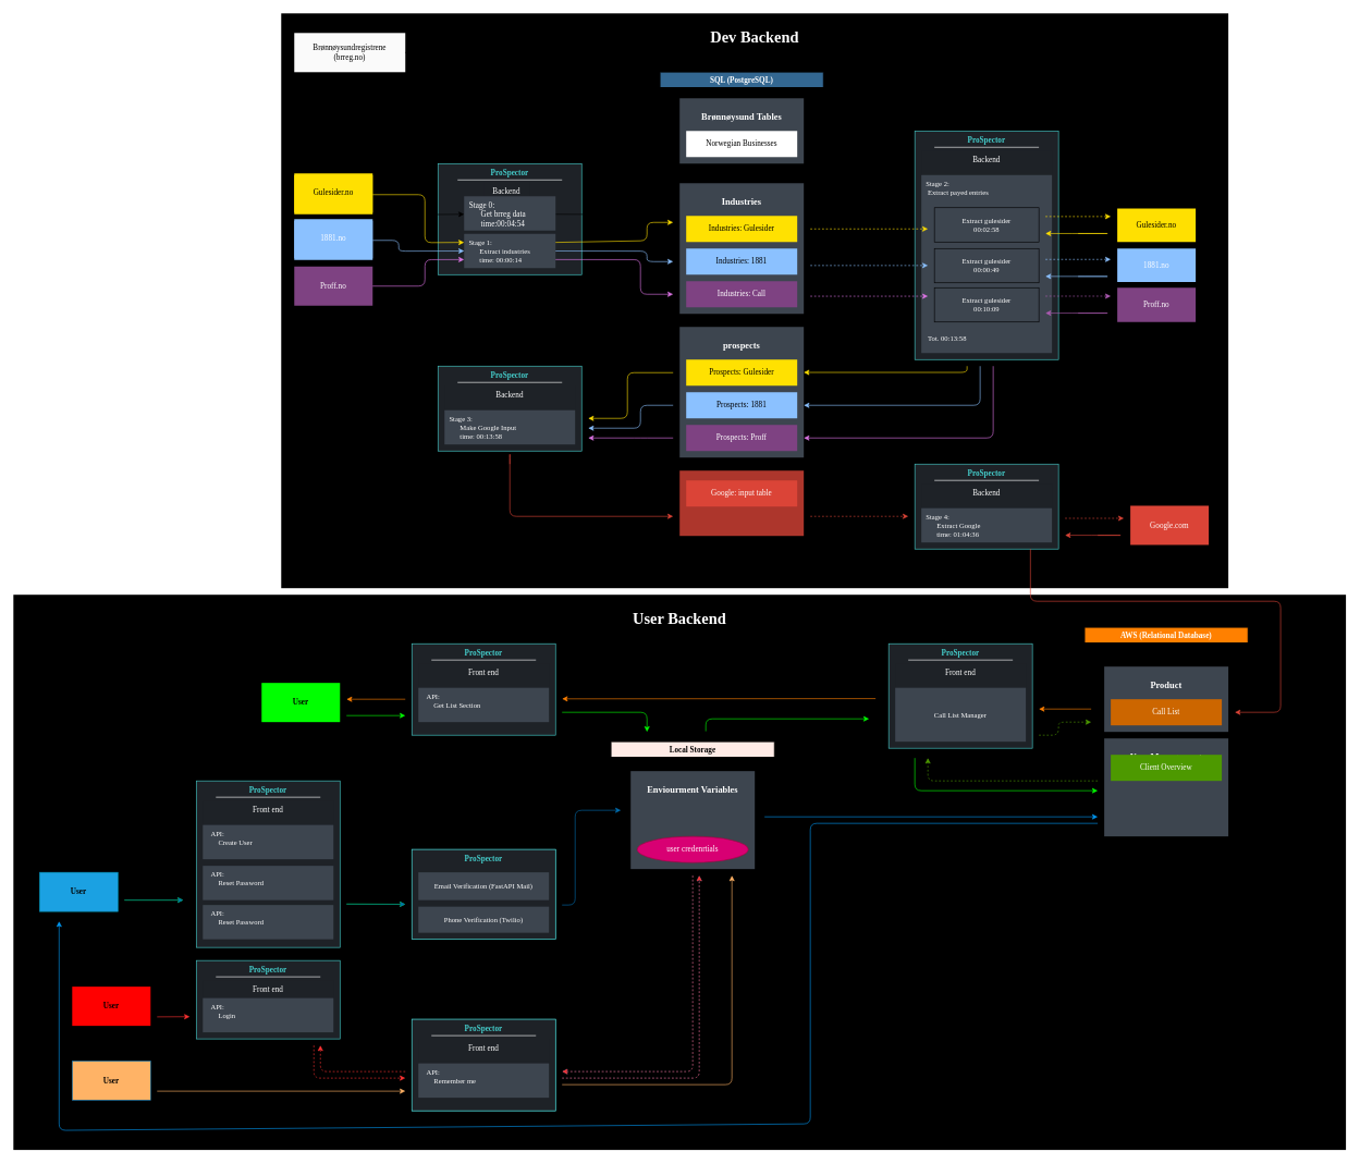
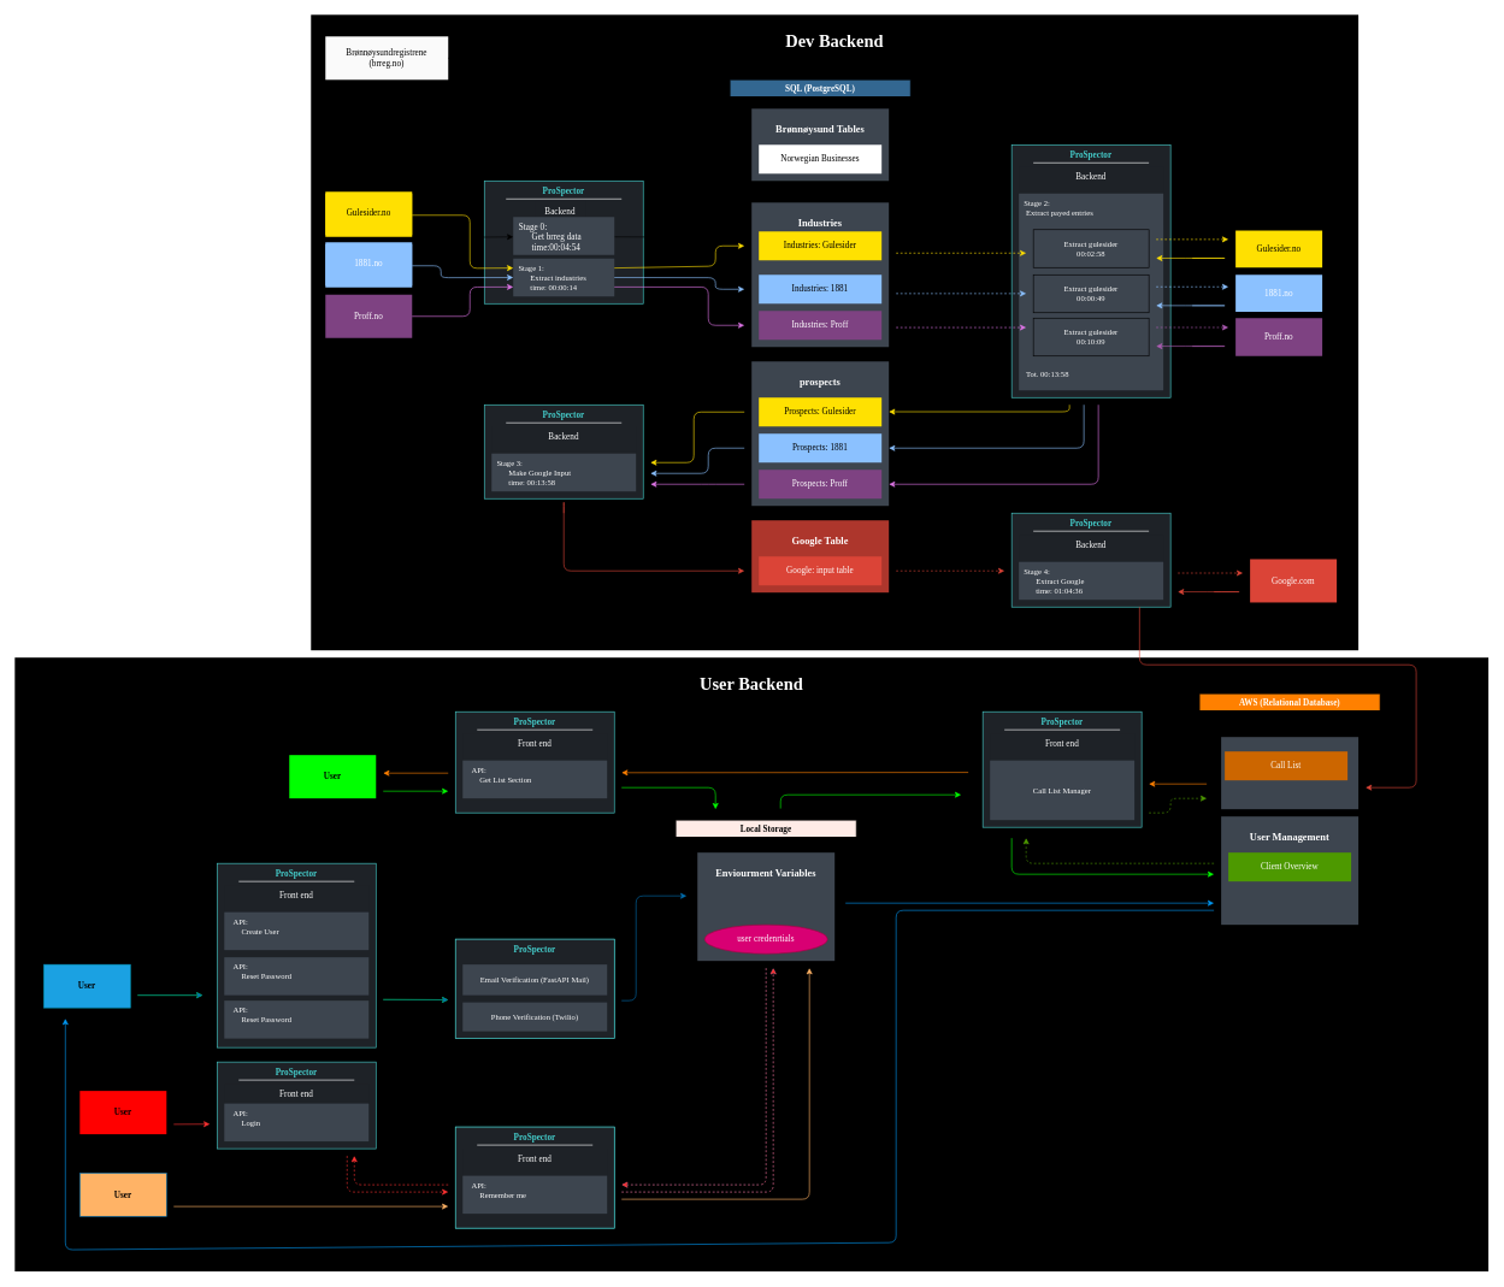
- <mxCell id="14" value="&lt;span style=&quot;font-family: &amp;#34;verdana&amp;#34;&quot;&gt;Industries:&amp;nbsp;&lt;/span&gt;&lt;span style=&quot;font-family: &amp;#34;verdana&amp;#34;&quot;&gt;Gulesider&lt;/span&gt;" style="rounded=0;whiteSpace=wrap;html=1;fillColor=#FFE101;strokeColor=none;shadow=0;fontColor=#000000;horizontal=1;verticalAlign=middle;" vertex="1" parent="10"><mxGeometry x="40" y="220" width="170" height="40" as="geometry" /></mxCell>
+ <mxCell id="14" value="&lt;span style=&quot;font-family: &amp;#34;verdana&amp;#34;&quot;&gt;Industries:&amp;nbsp;&lt;/span&gt;&lt;span style=&quot;font-family: &amp;#34;verdana&amp;#34;&quot;&gt;Gulesider&lt;/span&gt;" style="rounded=0;whiteSpace=wrap;html=1;fillColor=#FFE101;strokeColor=none;shadow=0;fontColor=#000000;horizontal=1;verticalAlign=middle;" vertex="1" parent="10"><mxGeometry x="40" y="210" width="170" height="40" as="geometry" /></mxCell>
- <mxCell id="16" value="&lt;span style=&quot;font-family: &amp;quot;verdana&amp;quot;&quot;&gt;Industries:&amp;nbsp;&lt;/span&gt;&lt;font face=&quot;verdana&quot;&gt;Call&lt;/font&gt;" style="rounded=0;whiteSpace=wrap;html=1;fillColor=#7E4282;strokeColor=none;shadow=0;fontColor=#FFFFFF;horizontal=1;verticalAlign=middle;gradientColor=none;" vertex="1" parent="10"><mxGeometry x="40" y="320" width="170" height="40" as="geometry" /></mxCell>
+ <mxCell id="16" value="&lt;span style=&quot;font-family: &amp;quot;verdana&amp;quot;&quot;&gt;Industries:&amp;nbsp;&lt;/span&gt;&lt;font face=&quot;verdana&quot;&gt;Proff&lt;/font&gt;" style="rounded=0;whiteSpace=wrap;html=1;fillColor=#7E4282;strokeColor=none;shadow=0;fontColor=#FFFFFF;horizontal=1;verticalAlign=middle;gradientColor=none;" vertex="1" parent="10"><mxGeometry x="40" y="320" width="170" height="40" as="geometry" /></mxCell>
- <mxCell id="22" value="&lt;font face=&quot;verdana&quot;&gt;Google: input table&lt;/font&gt;" style="rounded=0;whiteSpace=wrap;html=1;fillColor=#DB4437;strokeColor=none;shadow=0;fontColor=#FFFFFF;horizontal=1;verticalAlign=middle;" vertex="1" parent="10"><mxGeometry x="40" y="625" width="170" height="40" as="geometry" /></mxCell>
+ <mxCell id="22" value="&lt;font face=&quot;verdana&quot;&gt;Google: input table&lt;/font&gt;" style="rounded=0;whiteSpace=wrap;html=1;fillColor=#DB4437;strokeColor=none;shadow=0;fontColor=#FFFFFF;horizontal=1;verticalAlign=middle;" vertex="1" parent="10"><mxGeometry x="40" y="660" width="170" height="40" as="geometry" /></mxCell>
- <mxCell id="76" value="&lt;h3&gt;&lt;b&gt;&lt;font face=&quot;Verdana&quot; color=&quot;#ffffff&quot;&gt;Product&lt;/font&gt;&lt;/b&gt;&lt;/h3&gt;" style="rounded=0;whiteSpace=wrap;html=1;fillColor=#3D454F;strokeColor=none;shadow=0;fontColor=#ffffff;verticalAlign=top;" vertex="1" parent="75"><mxGeometry x="30" y="60" width="190" height="100" as="geometry" /></mxCell>
+ <mxCell id="76" value="&lt;h3&gt;&lt;b&gt;&lt;font face=&quot;Verdana&quot; color=&quot;#ffffff&quot;&gt;Extract&lt;/font&gt;&lt;/b&gt;&lt;/h3&gt;" style="rounded=0;whiteSpace=wrap;html=1;fillColor=#3D454F;strokeColor=none;shadow=0;fontColor=#ffffff;verticalAlign=top;" vertex="1" parent="75"><mxGeometry x="30" y="60" width="190" height="100" as="geometry" /></mxCell>
- <mxCell id="77" value="&lt;font face=&quot;verdana&quot; color=&quot;#ffffff&quot;&gt;Call List&lt;/font&gt;" style="rounded=0;whiteSpace=wrap;html=1;fillColor=#CC6600;strokeColor=none;shadow=0;fontColor=#000000;horizontal=1;verticalAlign=middle;" vertex="1" parent="75"><mxGeometry x="40" y="110" width="170" height="40" as="geometry" /></mxCell>
+ <mxCell id="77" value="&lt;font face=&quot;verdana&quot; color=&quot;#ffffff&quot;&gt;Call List&lt;/font&gt;" style="rounded=0;whiteSpace=wrap;html=1;fillColor=#CC6600;strokeColor=none;shadow=0;fontColor=#000000;horizontal=1;verticalAlign=middle;" vertex="1" parent="75"><mxGeometry x="35" y="80" width="170" height="40" as="geometry" /></mxCell>
- <mxCell id="79" value="&lt;font face=&quot;verdana&quot;&gt;Client Overview&lt;/font&gt;" style="rounded=0;whiteSpace=wrap;html=1;fillColor=#4D9900;strokeColor=none;shadow=0;fontColor=#FFFFFF;horizontal=1;verticalAlign=middle;" vertex="1" parent="75"><mxGeometry x="40" y="195" width="170" height="40" as="geometry" /></mxCell>
+ <mxCell id="79" value="&lt;font face=&quot;verdana&quot;&gt;Client Overview&lt;/font&gt;" style="rounded=0;whiteSpace=wrap;html=1;fillColor=#4D9900;strokeColor=none;shadow=0;fontColor=#FFFFFF;horizontal=1;verticalAlign=middle;" vertex="1" parent="75"><mxGeometry x="40" y="220" width="170" height="40" as="geometry" /></mxCell>
